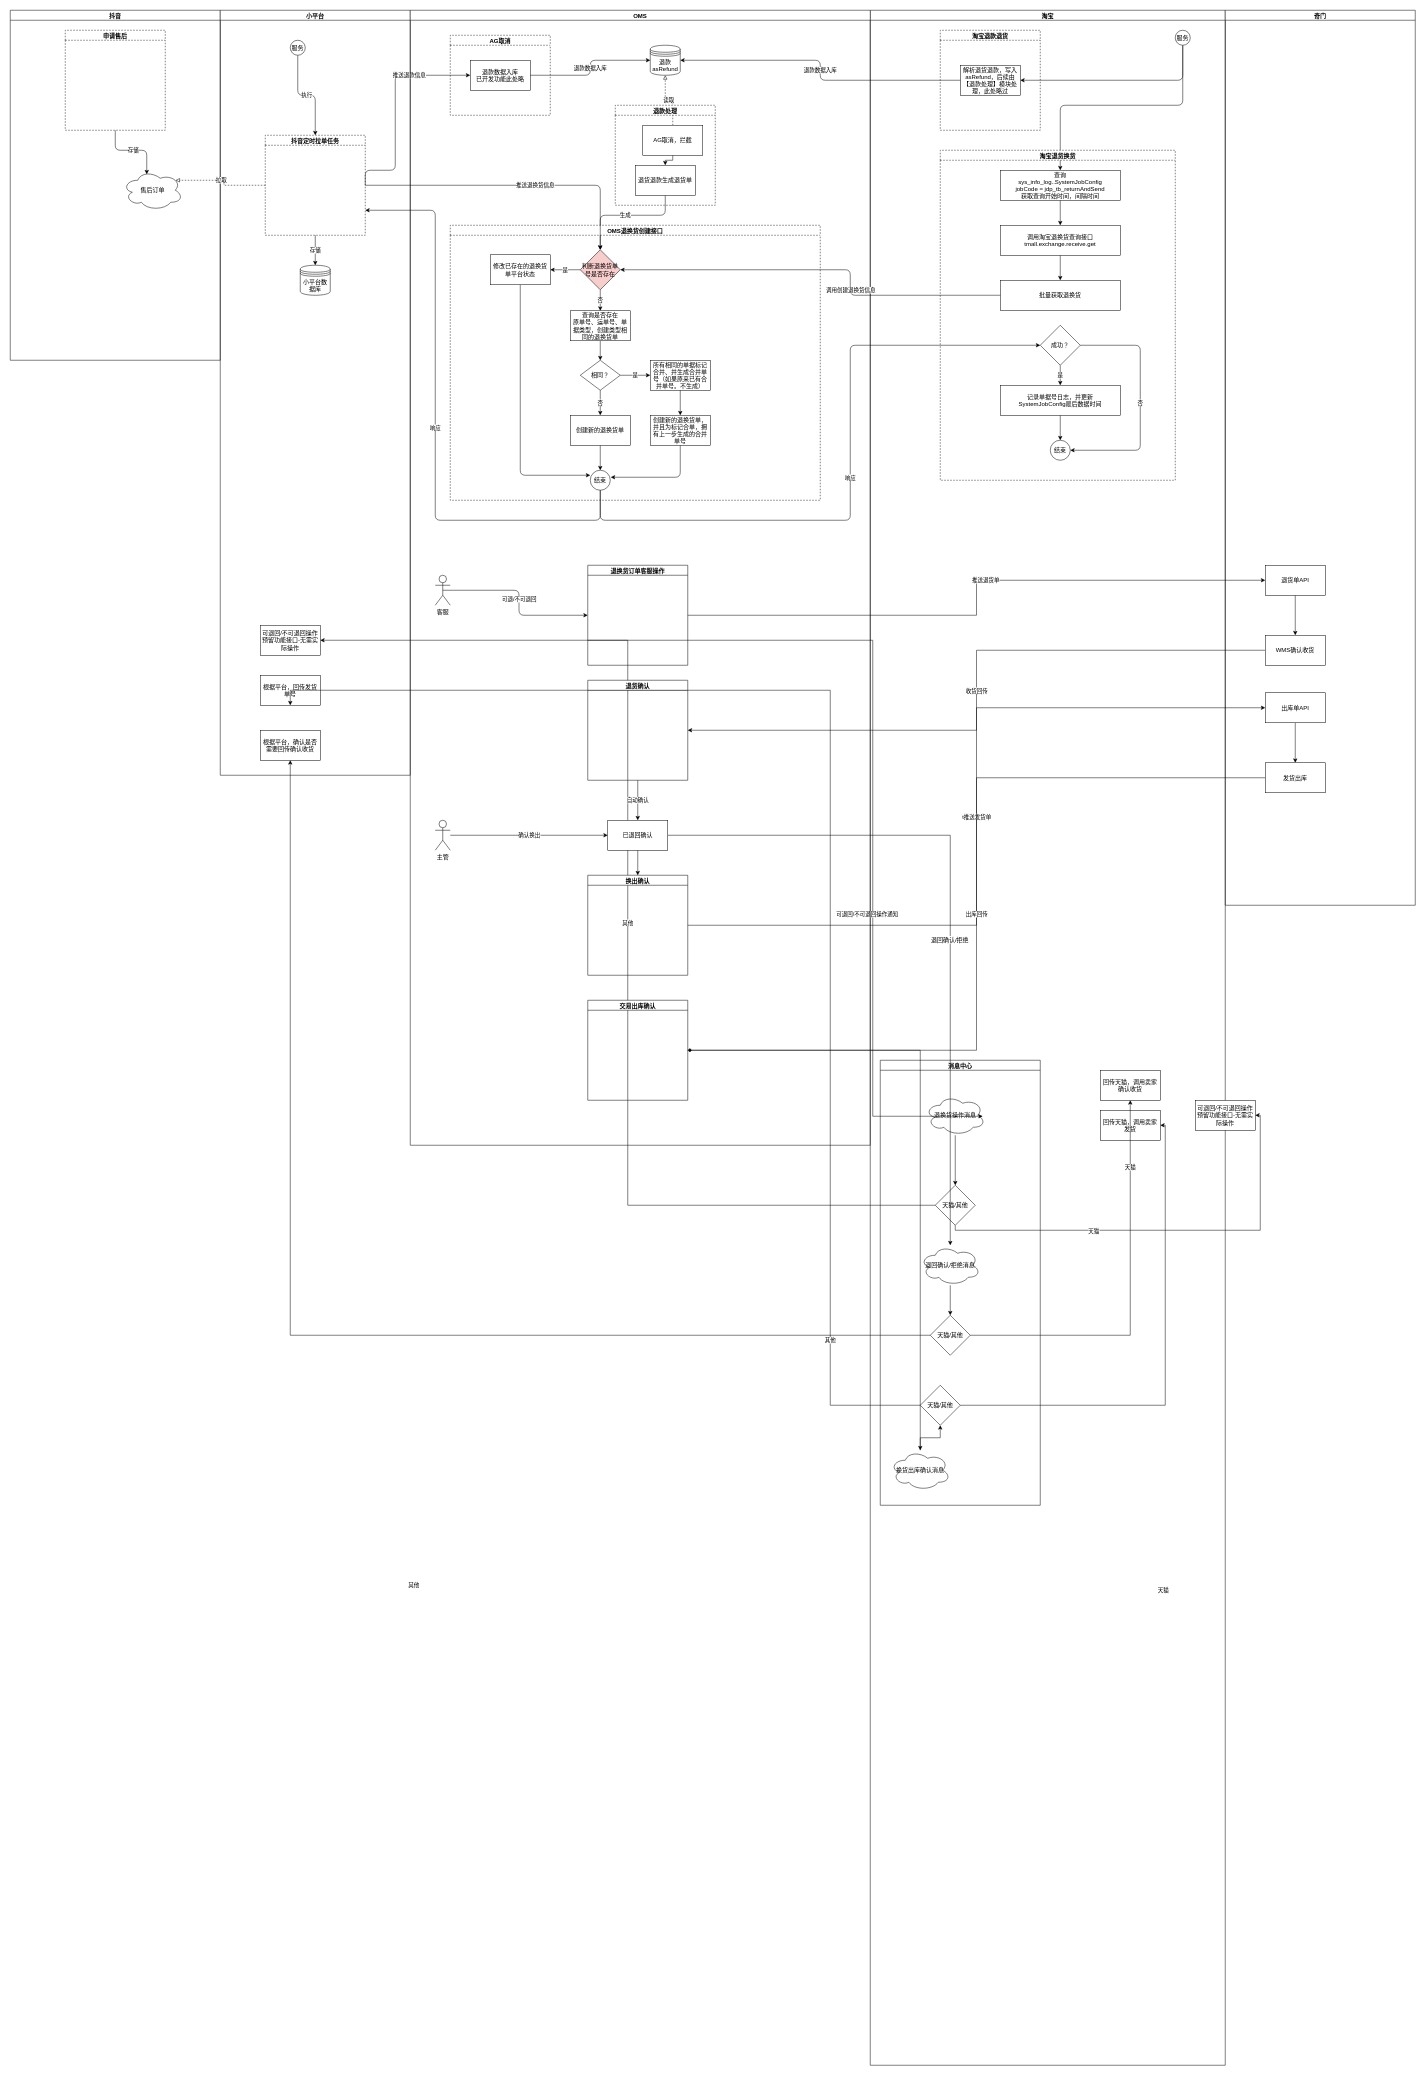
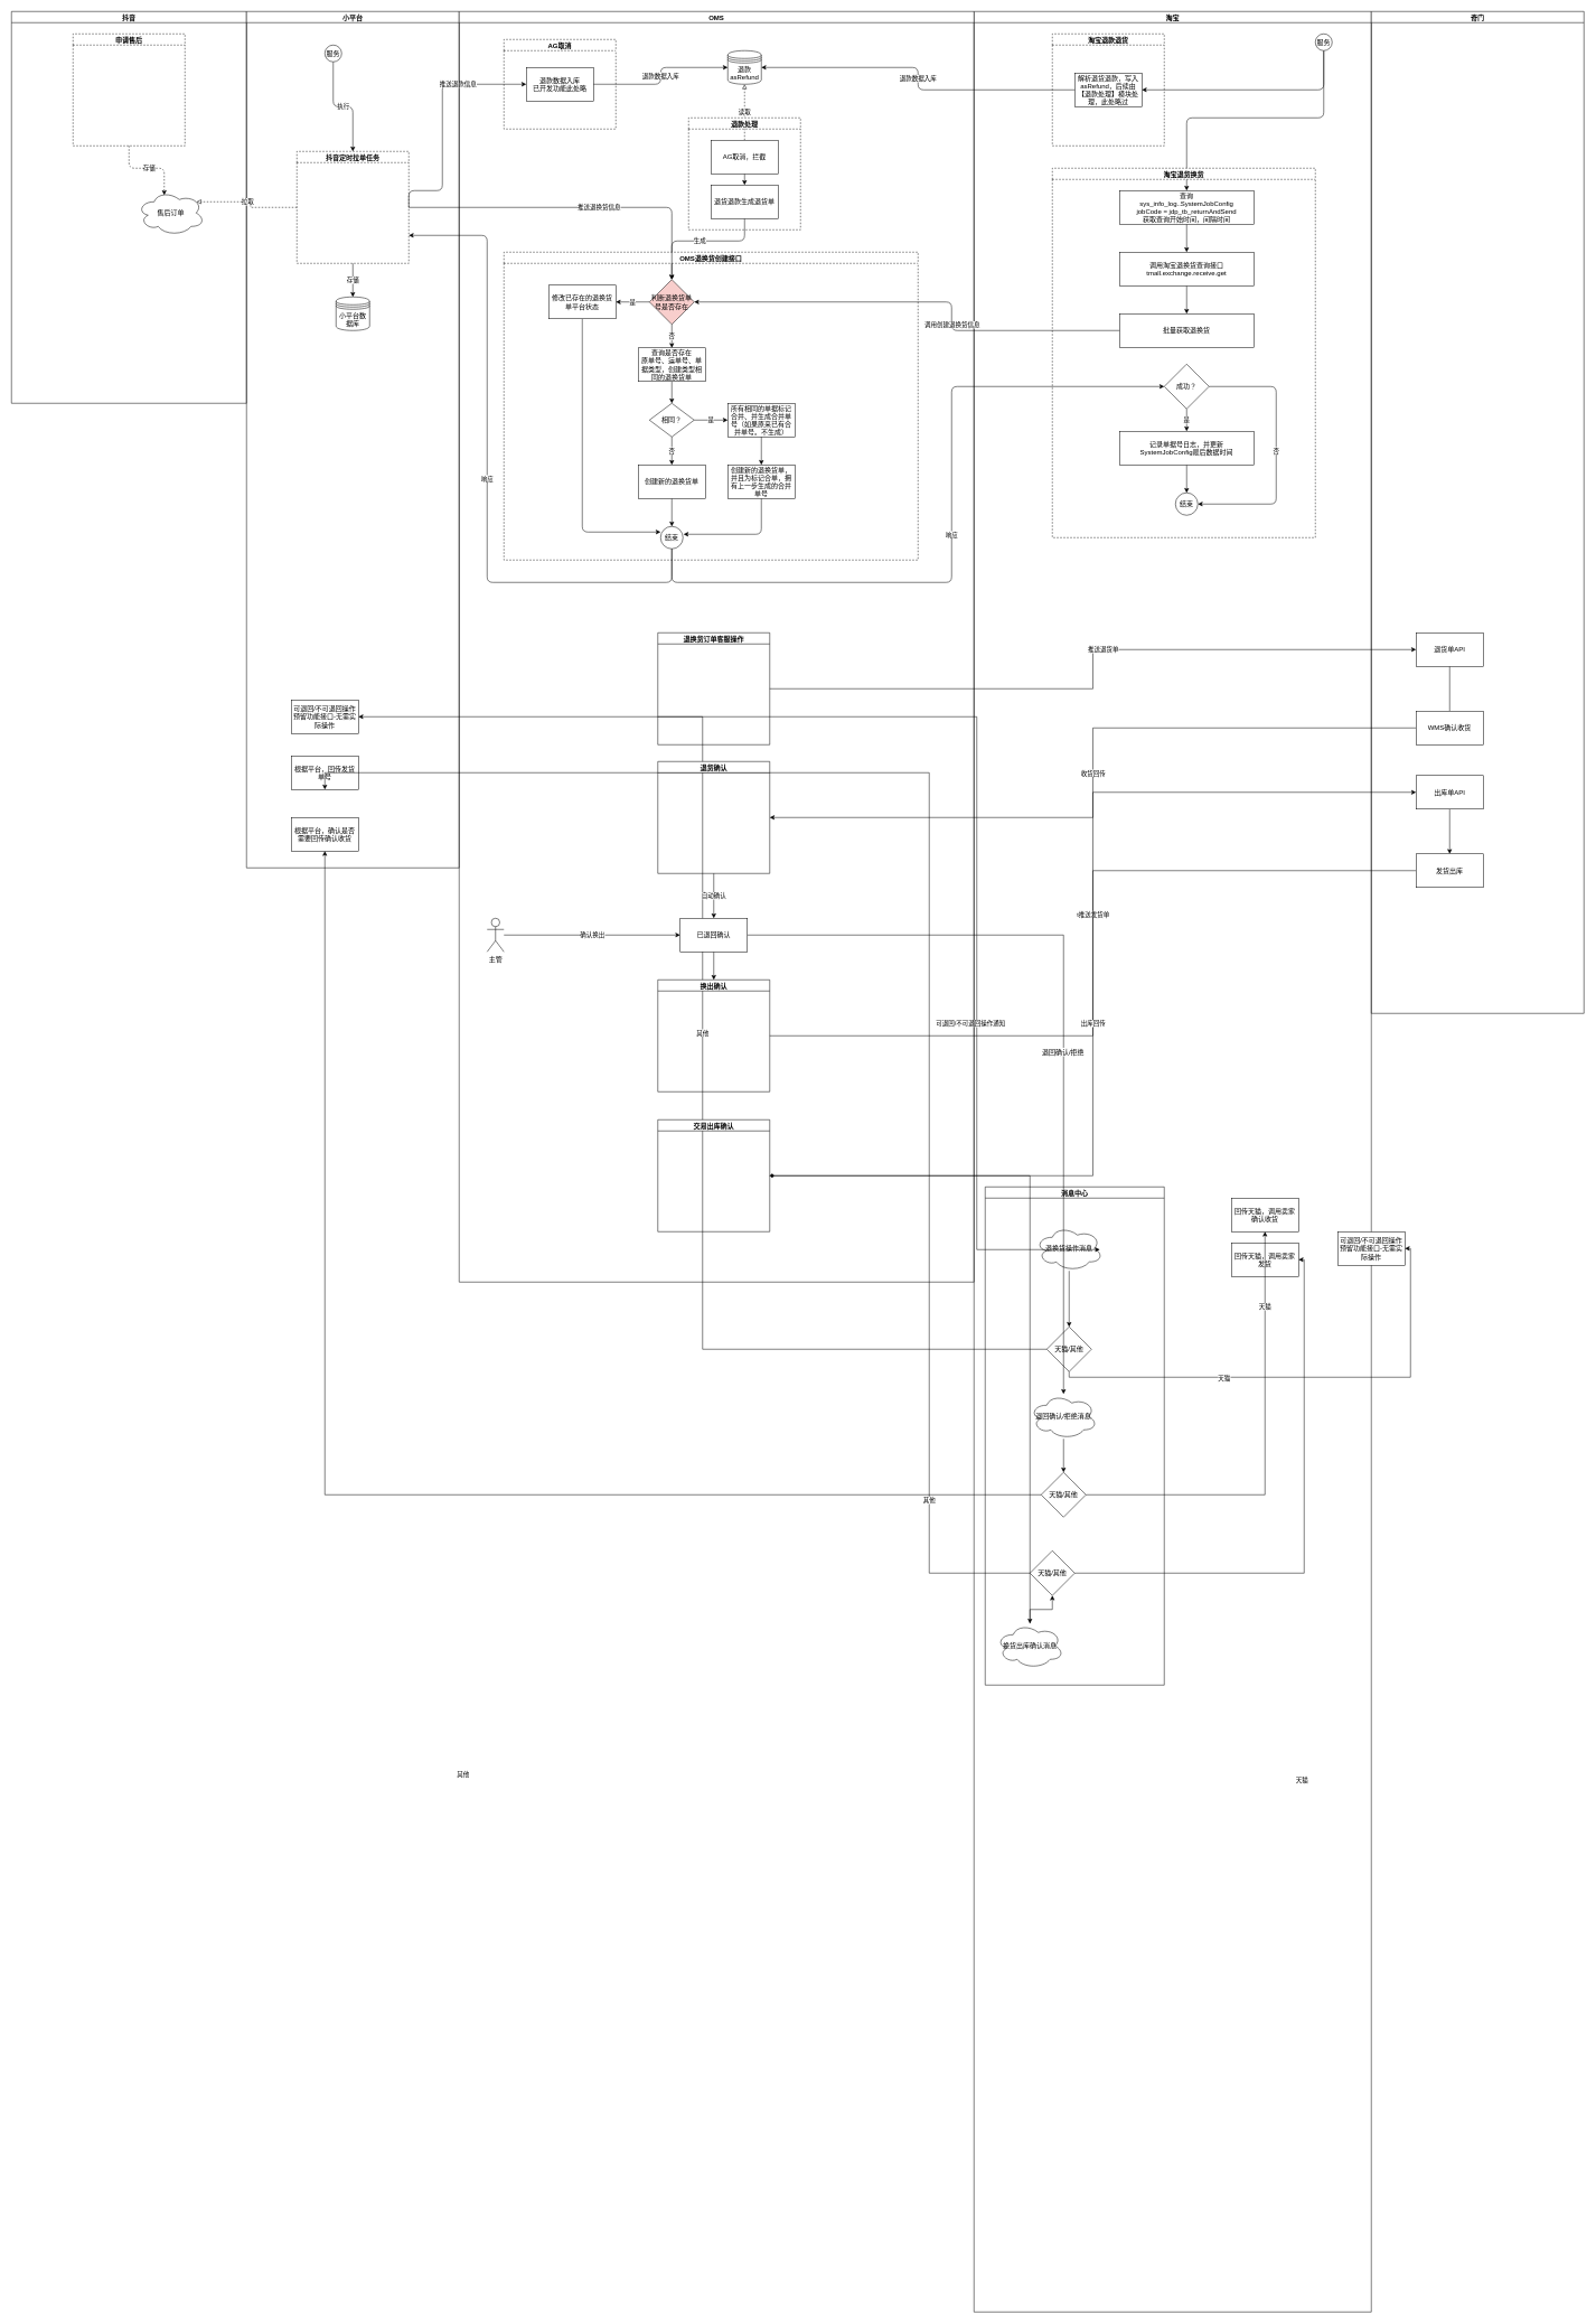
- <mxCell id="92" value="AG取消，拦截" style="rounded=0;whiteSpace=wrap;html=1;startSize=20;" vertex="1" parent="90"><mxGeometry x="55" y="40" width="120" height="60" as="geometry" /></mxCell>
+ <mxCell id="92" value="AG取消，拦截" style="rounded=0;whiteSpace=wrap;html=1;startSize=20;" vertex="1" parent="90"><mxGeometry x="40" y="40" width="120" height="60" as="geometry" /></mxCell>
- <mxCell id="5" value="存储" style="edgeStyle=orthogonalEdgeStyle;html=1;startSize=20;entryX=0.4;entryY=0.1;entryDx=0;entryDy=0;entryPerimeter=0;" edge="1" parent="2" source="3" target="4"><mxGeometry relative="1" as="geometry"><mxPoint x="210" y="310" as="targetPoint" /></mxGeometry></mxCell>
+ <mxCell id="5" value="存储" style="edgeStyle=orthogonalEdgeStyle;html=1;startSize=20;entryX=0.4;entryY=0.1;entryDx=0;entryDy=0;entryPerimeter=0;dashed=1;" edge="1" parent="2" source="3" target="4"><mxGeometry relative="1" as="geometry"><mxPoint x="210" y="310" as="targetPoint" /></mxGeometry></mxCell>
- <mxCell id="98" value="客服" style="shape=umlActor;verticalLabelPosition=bottom;verticalAlign=top;html=1;outlineConnect=0;startSize=20;" vertex="1" parent="69"><mxGeometry x="50" y="1130" width="30" height="60" as="geometry" /></mxCell>
- <mxCell id="97" value="可退/不可退回" style="edgeStyle=orthogonalEdgeStyle;rounded=1;html=1;exitX=0.5;exitY=0.5;exitDx=0;exitDy=0;exitPerimeter=0;entryX=0;entryY=0.5;entryDx=0;entryDy=0;endArrow=classic;endFill=1;jumpStyle=none;" edge="1" parent="69" source="98" target="101"><mxGeometry relative="1" as="geometry" /></mxCell>
- <mxCell id="112" value="" style="edgeStyle=orthogonalEdgeStyle;rounded=0;html=1;endArrow=classic;endFill=1;" edge="1" parent="111" source="113" target="114"><mxGeometry relative="1" as="geometry" /></mxCell>
+ <mxCell id="112" value="" style="edgeStyle=orthogonalEdgeStyle;rounded=0;html=1;endArrow=none;endFill=1;" edge="1" parent="111" source="113" target="114"><mxGeometry relative="1" as="geometry" /></mxCell>
